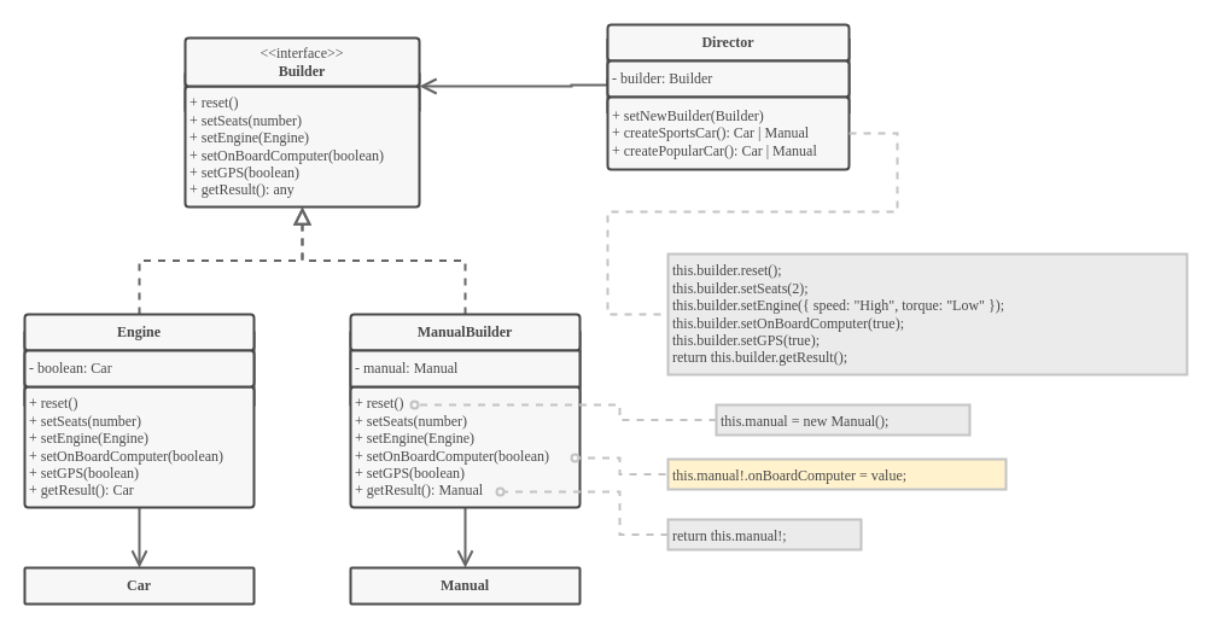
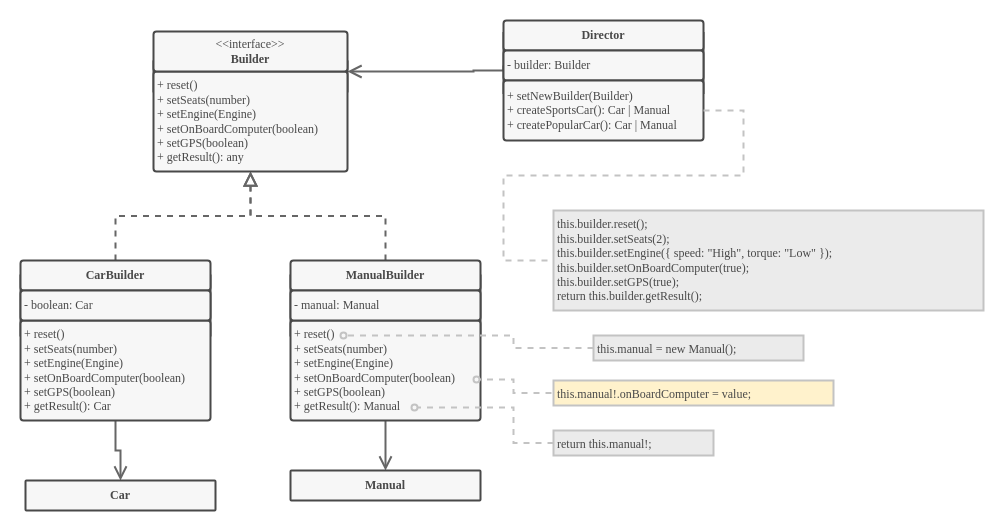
- <mxCell id="6" value="&lt;b style=&quot;color: rgb(73, 73, 73); font-family: Nunito;&quot;&gt;Engine&lt;/b&gt;" style="rounded=1;whiteSpace=wrap;html=1;arcSize=6;fillColor=#F7F7F7;strokeColor=#494949;strokeWidth=2;container=0;absoluteArcSize=1;" vertex="1" parent="1"><mxGeometry x="20" y="260" width="190" height="30" as="geometry" /></mxCell>
+ <mxCell id="6" value="&lt;b style=&quot;color: rgb(73, 73, 73); font-family: Nunito;&quot;&gt;CarBuilder&lt;/b&gt;" style="rounded=1;whiteSpace=wrap;html=1;arcSize=6;fillColor=#F7F7F7;strokeColor=#494949;strokeWidth=2;container=0;absoluteArcSize=1;" vertex="1" parent="1"><mxGeometry x="20" y="260" width="190" height="30" as="geometry" /></mxCell>
- <mxCell id="13" value="&lt;font face=&quot;Nunito&quot;&gt;- manual: Manual&lt;/font&gt;" style="whiteSpace=wrap;html=1;arcSize=6;fillColor=#F7F7F7;strokeColor=#494949;align=left;perimeterSpacing=0;spacingLeft=2;fontColor=#494949;strokeWidth=2;container=0;absoluteArcSize=1;rounded=0;" vertex="1" parent="1"><mxGeometry x="290" y="290" width="190" height="30" as="geometry" /></mxCell>
+ <mxCell id="13" value="&lt;font face=&quot;Nunito&quot;&gt;- manual: Manual&lt;/font&gt;" style="rounded=1;whiteSpace=wrap;html=1;arcSize=6;fillColor=#F7F7F7;strokeColor=#494949;align=left;perimeterSpacing=0;spacingLeft=2;fontColor=#494949;strokeWidth=2;container=0;absoluteArcSize=1;" vertex="1" parent="1"><mxGeometry x="290" y="290" width="190" height="30" as="geometry" /></mxCell>
- <mxCell id="14" value="&lt;font face=&quot;Nunito&quot; color=&quot;#494949&quot;&gt;&lt;b&gt;Car&lt;/b&gt;&lt;/font&gt;" style="rounded=1;whiteSpace=wrap;html=1;arcSize=3;strokeColor=#494949;fillColor=#F7F7F7;strokeWidth=2;" vertex="1" parent="1"><mxGeometry x="20" y="470" width="190" height="30" as="geometry" /></mxCell>
+ <mxCell id="14" value="&lt;font face=&quot;Nunito&quot; color=&quot;#494949&quot;&gt;&lt;b&gt;Car&lt;/b&gt;&lt;/font&gt;" style="rounded=1;whiteSpace=wrap;html=1;arcSize=3;strokeColor=#494949;fillColor=#F7F7F7;strokeWidth=2;" vertex="1" parent="1"><mxGeometry x="25" y="480" width="190" height="30" as="geometry" /></mxCell>
